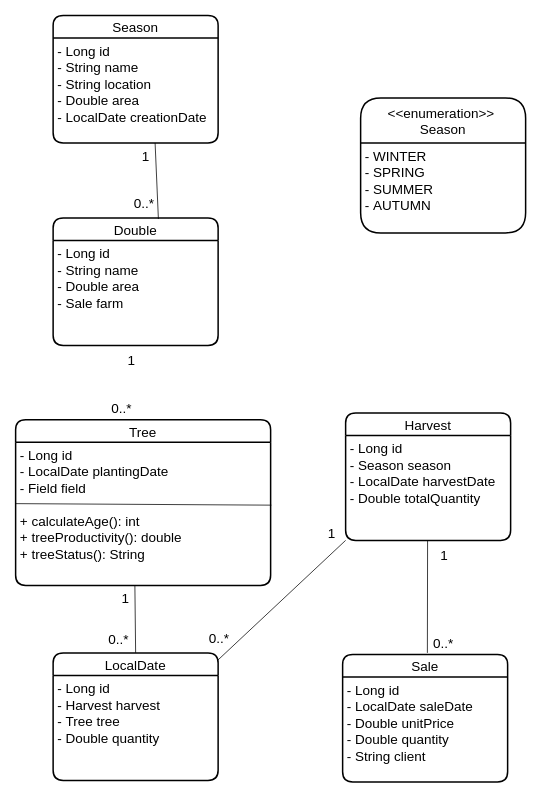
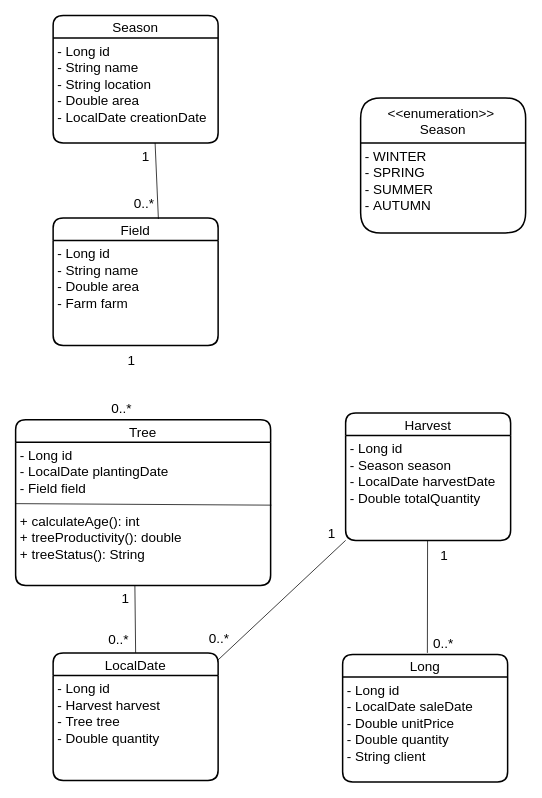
- <mxCell id="4" value="Double" style="swimlane;childLayout=stackLayout;horizontal=1;startSize=30;horizontalStack=0;rounded=1;fontSize=18;fontStyle=0;strokeWidth=2;resizeParent=0;resizeLast=1;shadow=0;dashed=0;align=center;" parent="1" vertex="1"><mxGeometry x="70" y="290" width="220" height="170" as="geometry" /></mxCell>
+ <mxCell id="4" value="Field" style="swimlane;childLayout=stackLayout;horizontal=1;startSize=30;horizontalStack=0;rounded=1;fontSize=18;fontStyle=0;strokeWidth=2;resizeParent=0;resizeLast=1;shadow=0;dashed=0;align=center;" parent="1" vertex="1"><mxGeometry x="70" y="290" width="220" height="170" as="geometry" /></mxCell>
- <mxCell id="5" value="- Long id&#10;- String name&#10;- Double area&#10;- Sale farm" style="align=left;strokeColor=none;fillColor=none;spacingLeft=4;fontSize=18;verticalAlign=top;resizable=0;rotatable=0;part=1;" parent="4" vertex="1"><mxGeometry y="30" width="220" height="140" as="geometry" /></mxCell>
+ <mxCell id="5" value="- Long id&#10;- String name&#10;- Double area&#10;- Farm farm" style="align=left;strokeColor=none;fillColor=none;spacingLeft=4;fontSize=18;verticalAlign=top;resizable=0;rotatable=0;part=1;" parent="4" vertex="1"><mxGeometry y="30" width="220" height="140" as="geometry" /></mxCell>
- <mxCell id="13" value="Sale " style="swimlane;childLayout=stackLayout;horizontal=1;startSize=30;horizontalStack=0;rounded=1;fontSize=18;fontStyle=0;strokeWidth=2;resizeParent=0;resizeLast=1;shadow=0;dashed=0;align=center;" parent="1" vertex="1"><mxGeometry x="456" y="872" width="220" height="170" as="geometry" /></mxCell>
+ <mxCell id="13" value="Long " style="swimlane;childLayout=stackLayout;horizontal=1;startSize=30;horizontalStack=0;rounded=1;fontSize=18;fontStyle=0;strokeWidth=2;resizeParent=0;resizeLast=1;shadow=0;dashed=0;align=center;" parent="1" vertex="1"><mxGeometry x="456" y="872" width="220" height="170" as="geometry" /></mxCell>
